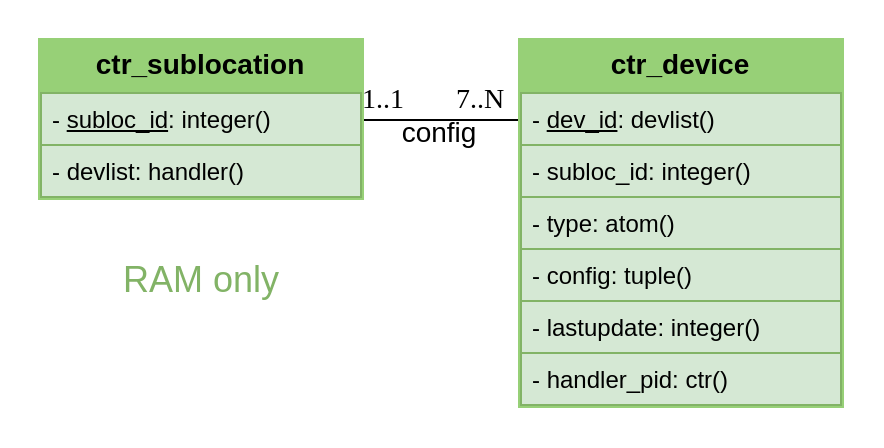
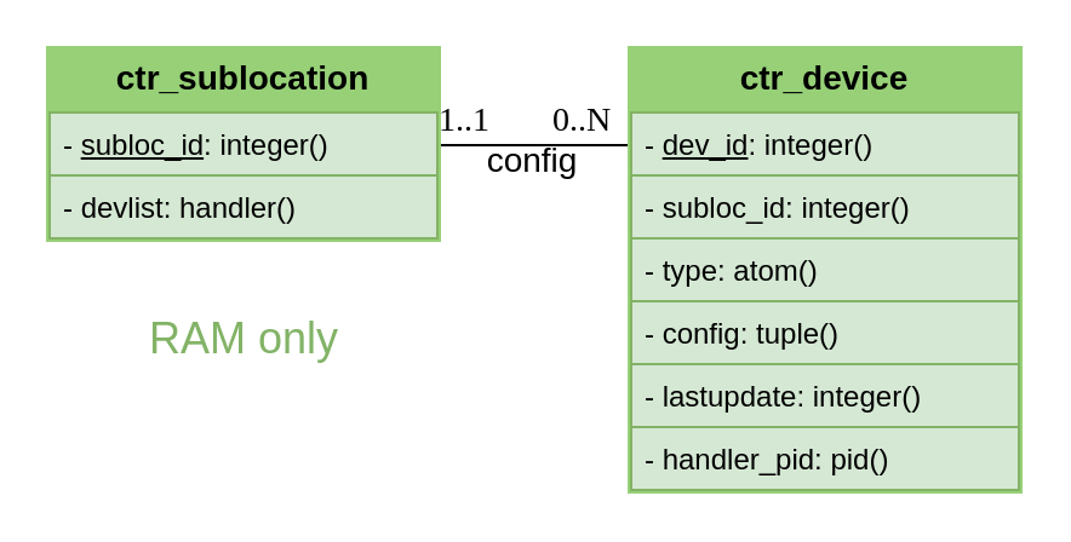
- <mxCell id="6" value="7..N" style="text;html=1;resizable=0;points=[];autosize=1;align=left;verticalAlign=top;spacingTop=-4;fontSize=14;fontFamily=Verdana;fontColor=default;" vertex="1" parent="1"><mxGeometry x="226" y="39" width="50" height="20" as="geometry" /></mxCell>
+ <mxCell id="6" value="0..N" style="text;html=1;resizable=0;points=[];autosize=1;align=left;verticalAlign=top;spacingTop=-4;fontSize=14;fontFamily=Verdana;fontColor=default;" vertex="1" parent="1"><mxGeometry x="226" y="39" width="50" height="20" as="geometry" /></mxCell>
- <mxCell id="8" value="- &lt;u&gt;dev_id&lt;/u&gt;: devlist()" style="text;strokeColor=#82b366;fillColor=#d5e8d4;align=left;verticalAlign=top;spacingLeft=4;spacingRight=4;overflow=hidden;rotatable=0;points=[[0,0.5],[1,0.5]];portConstraint=eastwest;fontColor=default;html=1;" vertex="1" parent="7"><mxGeometry y="26" width="160" height="26" as="geometry" /></mxCell>
+ <mxCell id="8" value="- &lt;u&gt;dev_id&lt;/u&gt;: integer()" style="text;strokeColor=#82b366;fillColor=#d5e8d4;align=left;verticalAlign=top;spacingLeft=4;spacingRight=4;overflow=hidden;rotatable=0;points=[[0,0.5],[1,0.5]];portConstraint=eastwest;fontColor=default;html=1;" vertex="1" parent="7"><mxGeometry y="26" width="160" height="26" as="geometry" /></mxCell>
- <mxCell id="13" value="- handler_pid: ctr()" style="text;strokeColor=#82b366;fillColor=#d5e8d4;align=left;verticalAlign=top;spacingLeft=4;spacingRight=4;overflow=hidden;rotatable=0;points=[[0,0.5],[1,0.5]];portConstraint=eastwest;fontColor=default;" vertex="1" parent="7"><mxGeometry y="156" width="160" height="26" as="geometry" /></mxCell>
+ <mxCell id="13" value="- handler_pid: pid()" style="text;strokeColor=#82b366;fillColor=#d5e8d4;align=left;verticalAlign=top;spacingLeft=4;spacingRight=4;overflow=hidden;rotatable=0;points=[[0,0.5],[1,0.5]];portConstraint=eastwest;fontColor=default;" vertex="1" parent="7"><mxGeometry y="156" width="160" height="26" as="geometry" /></mxCell>
